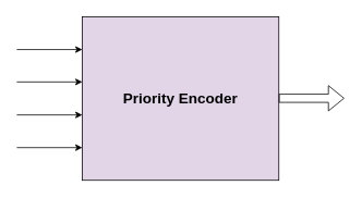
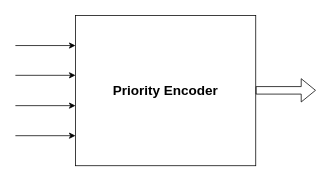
- <mxCell id="2" value="Priority Encoder" style="rounded=0;whiteSpace=wrap;html=1;fontStyle=1;fontSize=18;fillColor=#e1d5e7;" parent="1" vertex="1"><mxGeometry x="100" y="20" width="240" height="200" as="geometry" /></mxCell>
+ <mxCell id="2" value="Priority Encoder" style="rounded=0;whiteSpace=wrap;html=1;fontStyle=1;fontSize=18;" parent="1" vertex="1"><mxGeometry x="100" y="20" width="240" height="200" as="geometry" /></mxCell>
